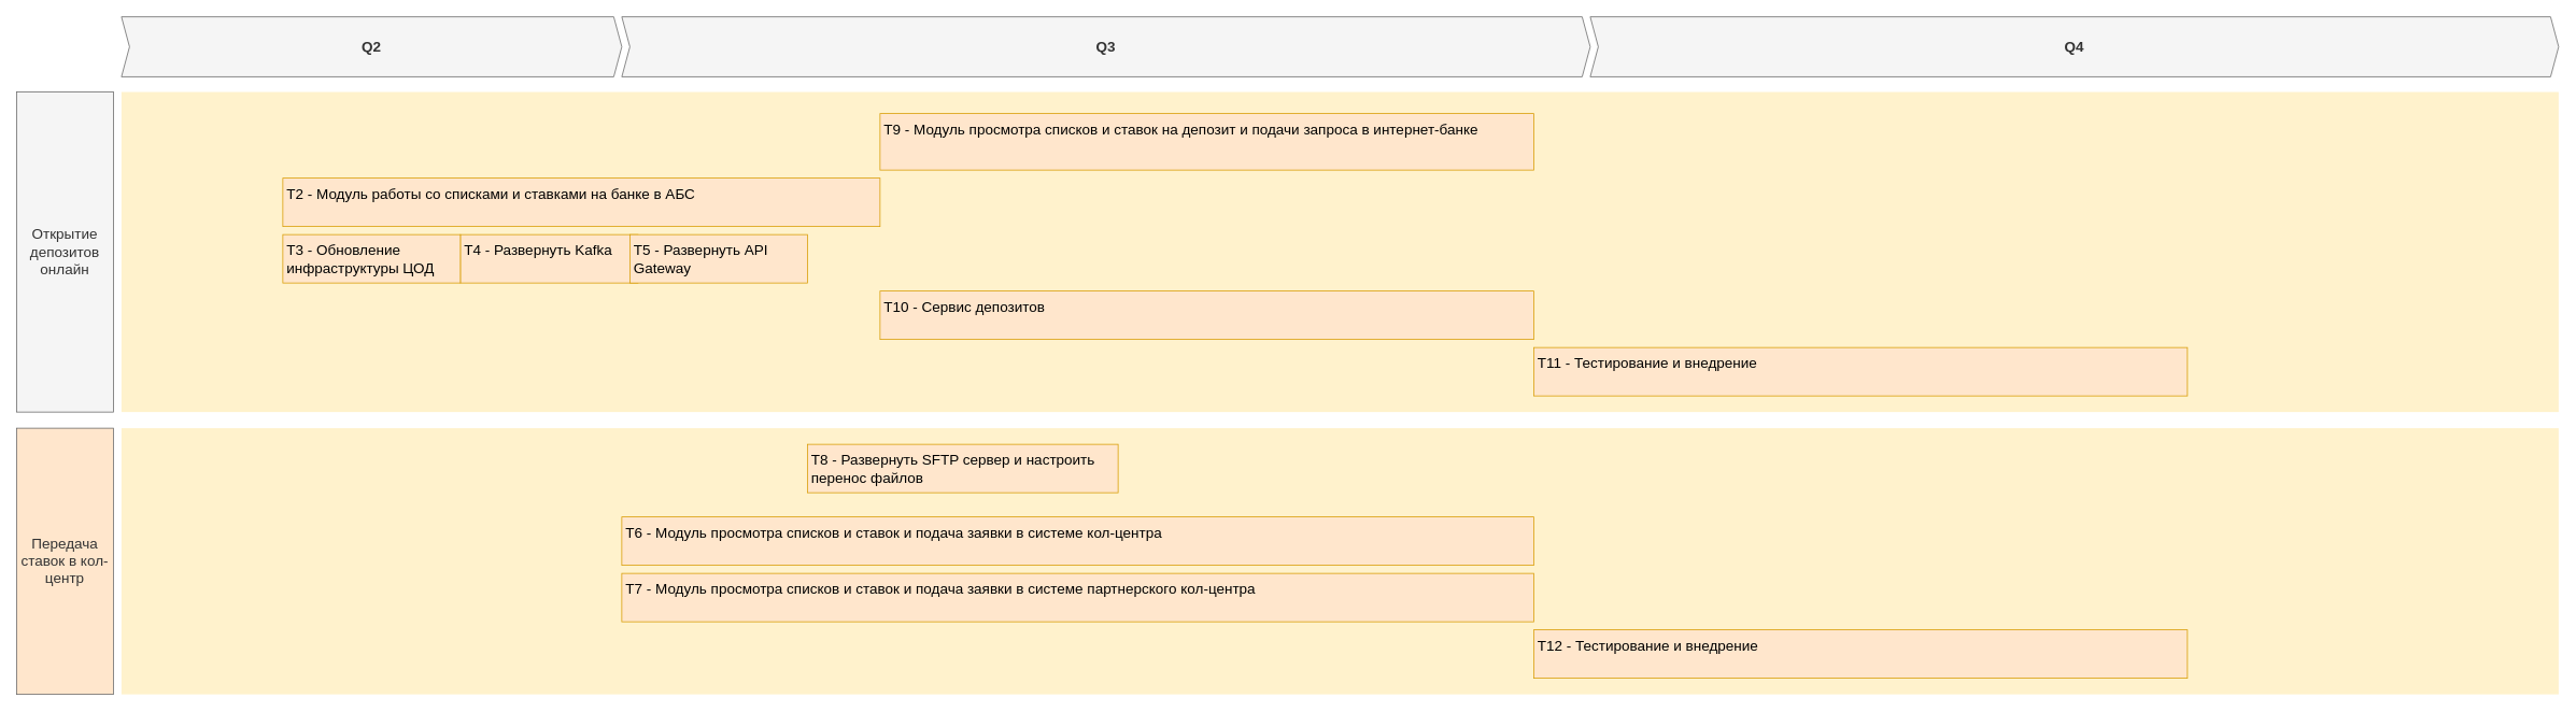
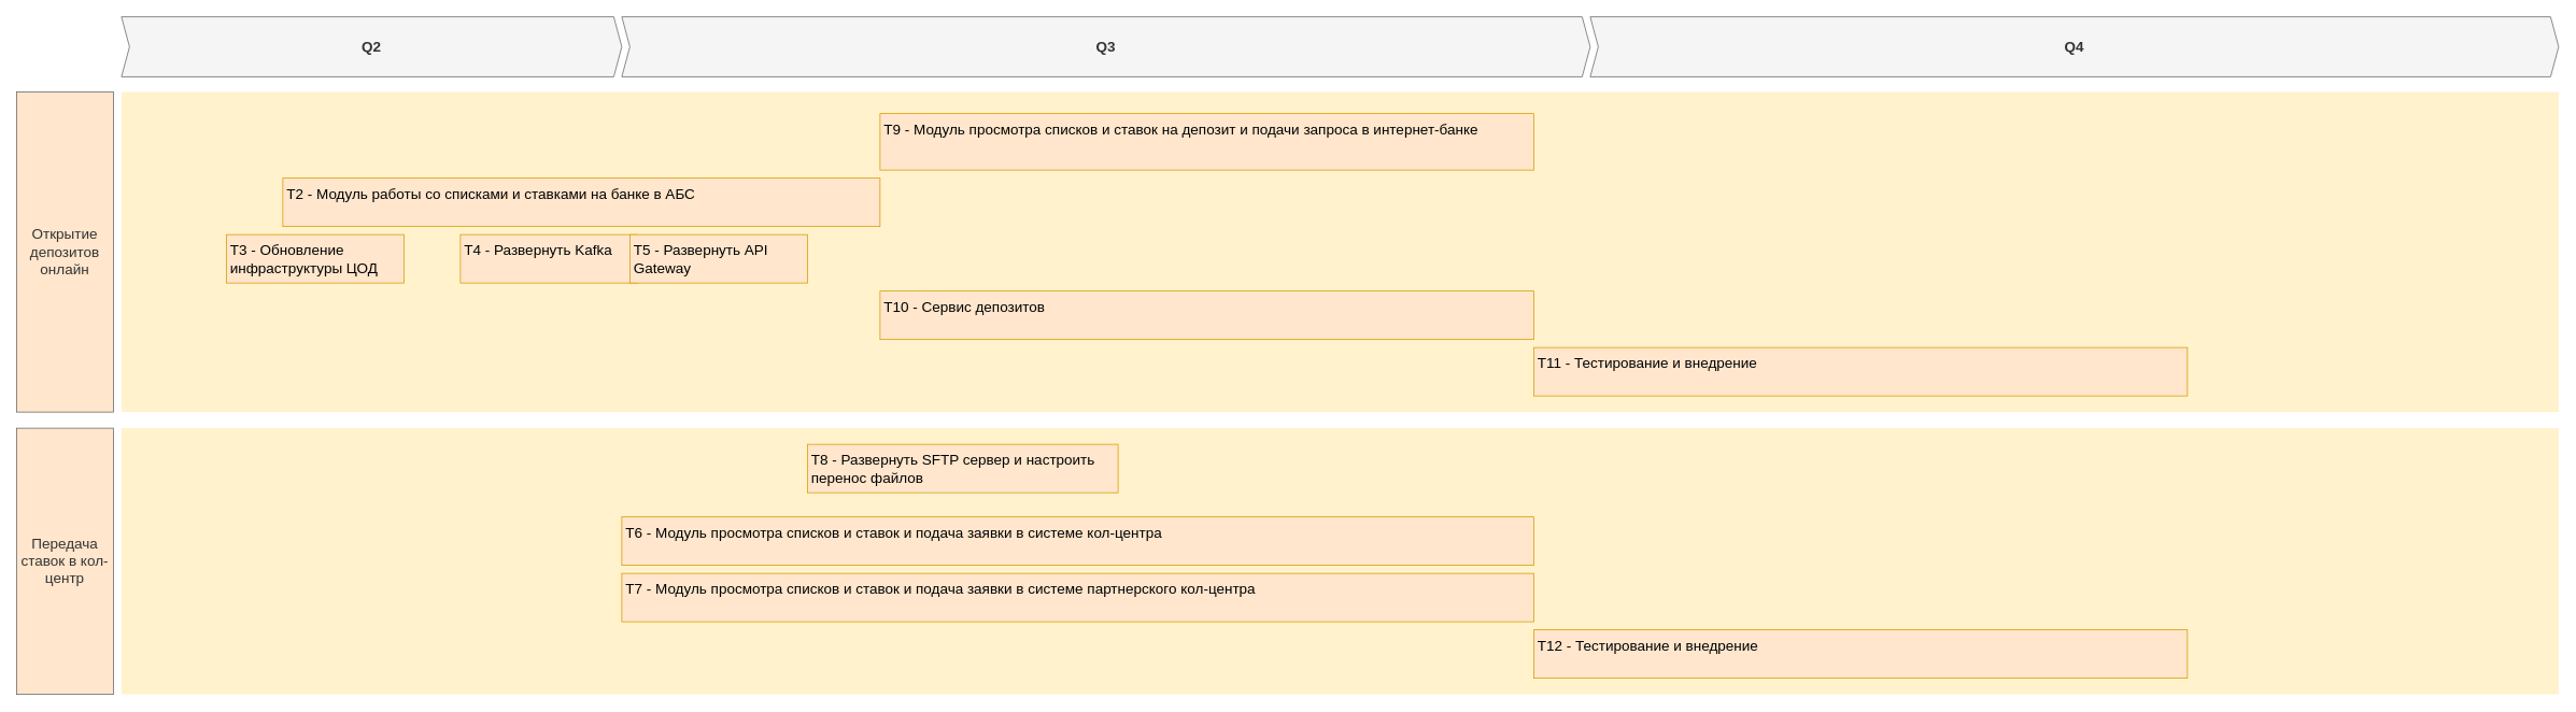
- <mxCell id="5" value="Открытие депозитов онлайн" style="rounded=0;whiteSpace=wrap;html=1;fillColor=#f5f5f5;fontColor=#333333;strokeColor=#666666;fontSize=18;" parent="1" vertex="1"><mxGeometry x="20" y="113.2" width="120" height="396.8" as="geometry" /></mxCell>
+ <mxCell id="5" value="Открытие депозитов онлайн" style="rounded=0;whiteSpace=wrap;html=1;fillColor=#ffe6cc;fontColor=#333333;strokeColor=#666666;fontSize=18;" parent="1" vertex="1"><mxGeometry x="20" y="113.2" width="120" height="396.8" as="geometry" /></mxCell>
- <mxCell id="15" value="&lt;span style=&quot;&quot;&gt;T3 - Обновление инфраструктуры ЦОД&lt;/span&gt;" style="shape=rect;fillColor=#ffe6cc;strokeColor=#d79b00;fontSize=18;html=1;whiteSpace=wrap;align=left;verticalAlign=top;spacing=5;rounded=0;" vertex="1" parent="1"><mxGeometry x="350" y="290" width="220" height="60" as="geometry" /></mxCell>
+ <mxCell id="15" value="&lt;span style=&quot;&quot;&gt;T3 - Обновление инфраструктуры ЦОД&lt;/span&gt;" style="shape=rect;fillColor=#ffe6cc;strokeColor=#d79b00;fontSize=18;html=1;whiteSpace=wrap;align=left;verticalAlign=top;spacing=5;rounded=0;" vertex="1" parent="1"><mxGeometry x="280" y="290" width="220" height="60" as="geometry" /></mxCell>
